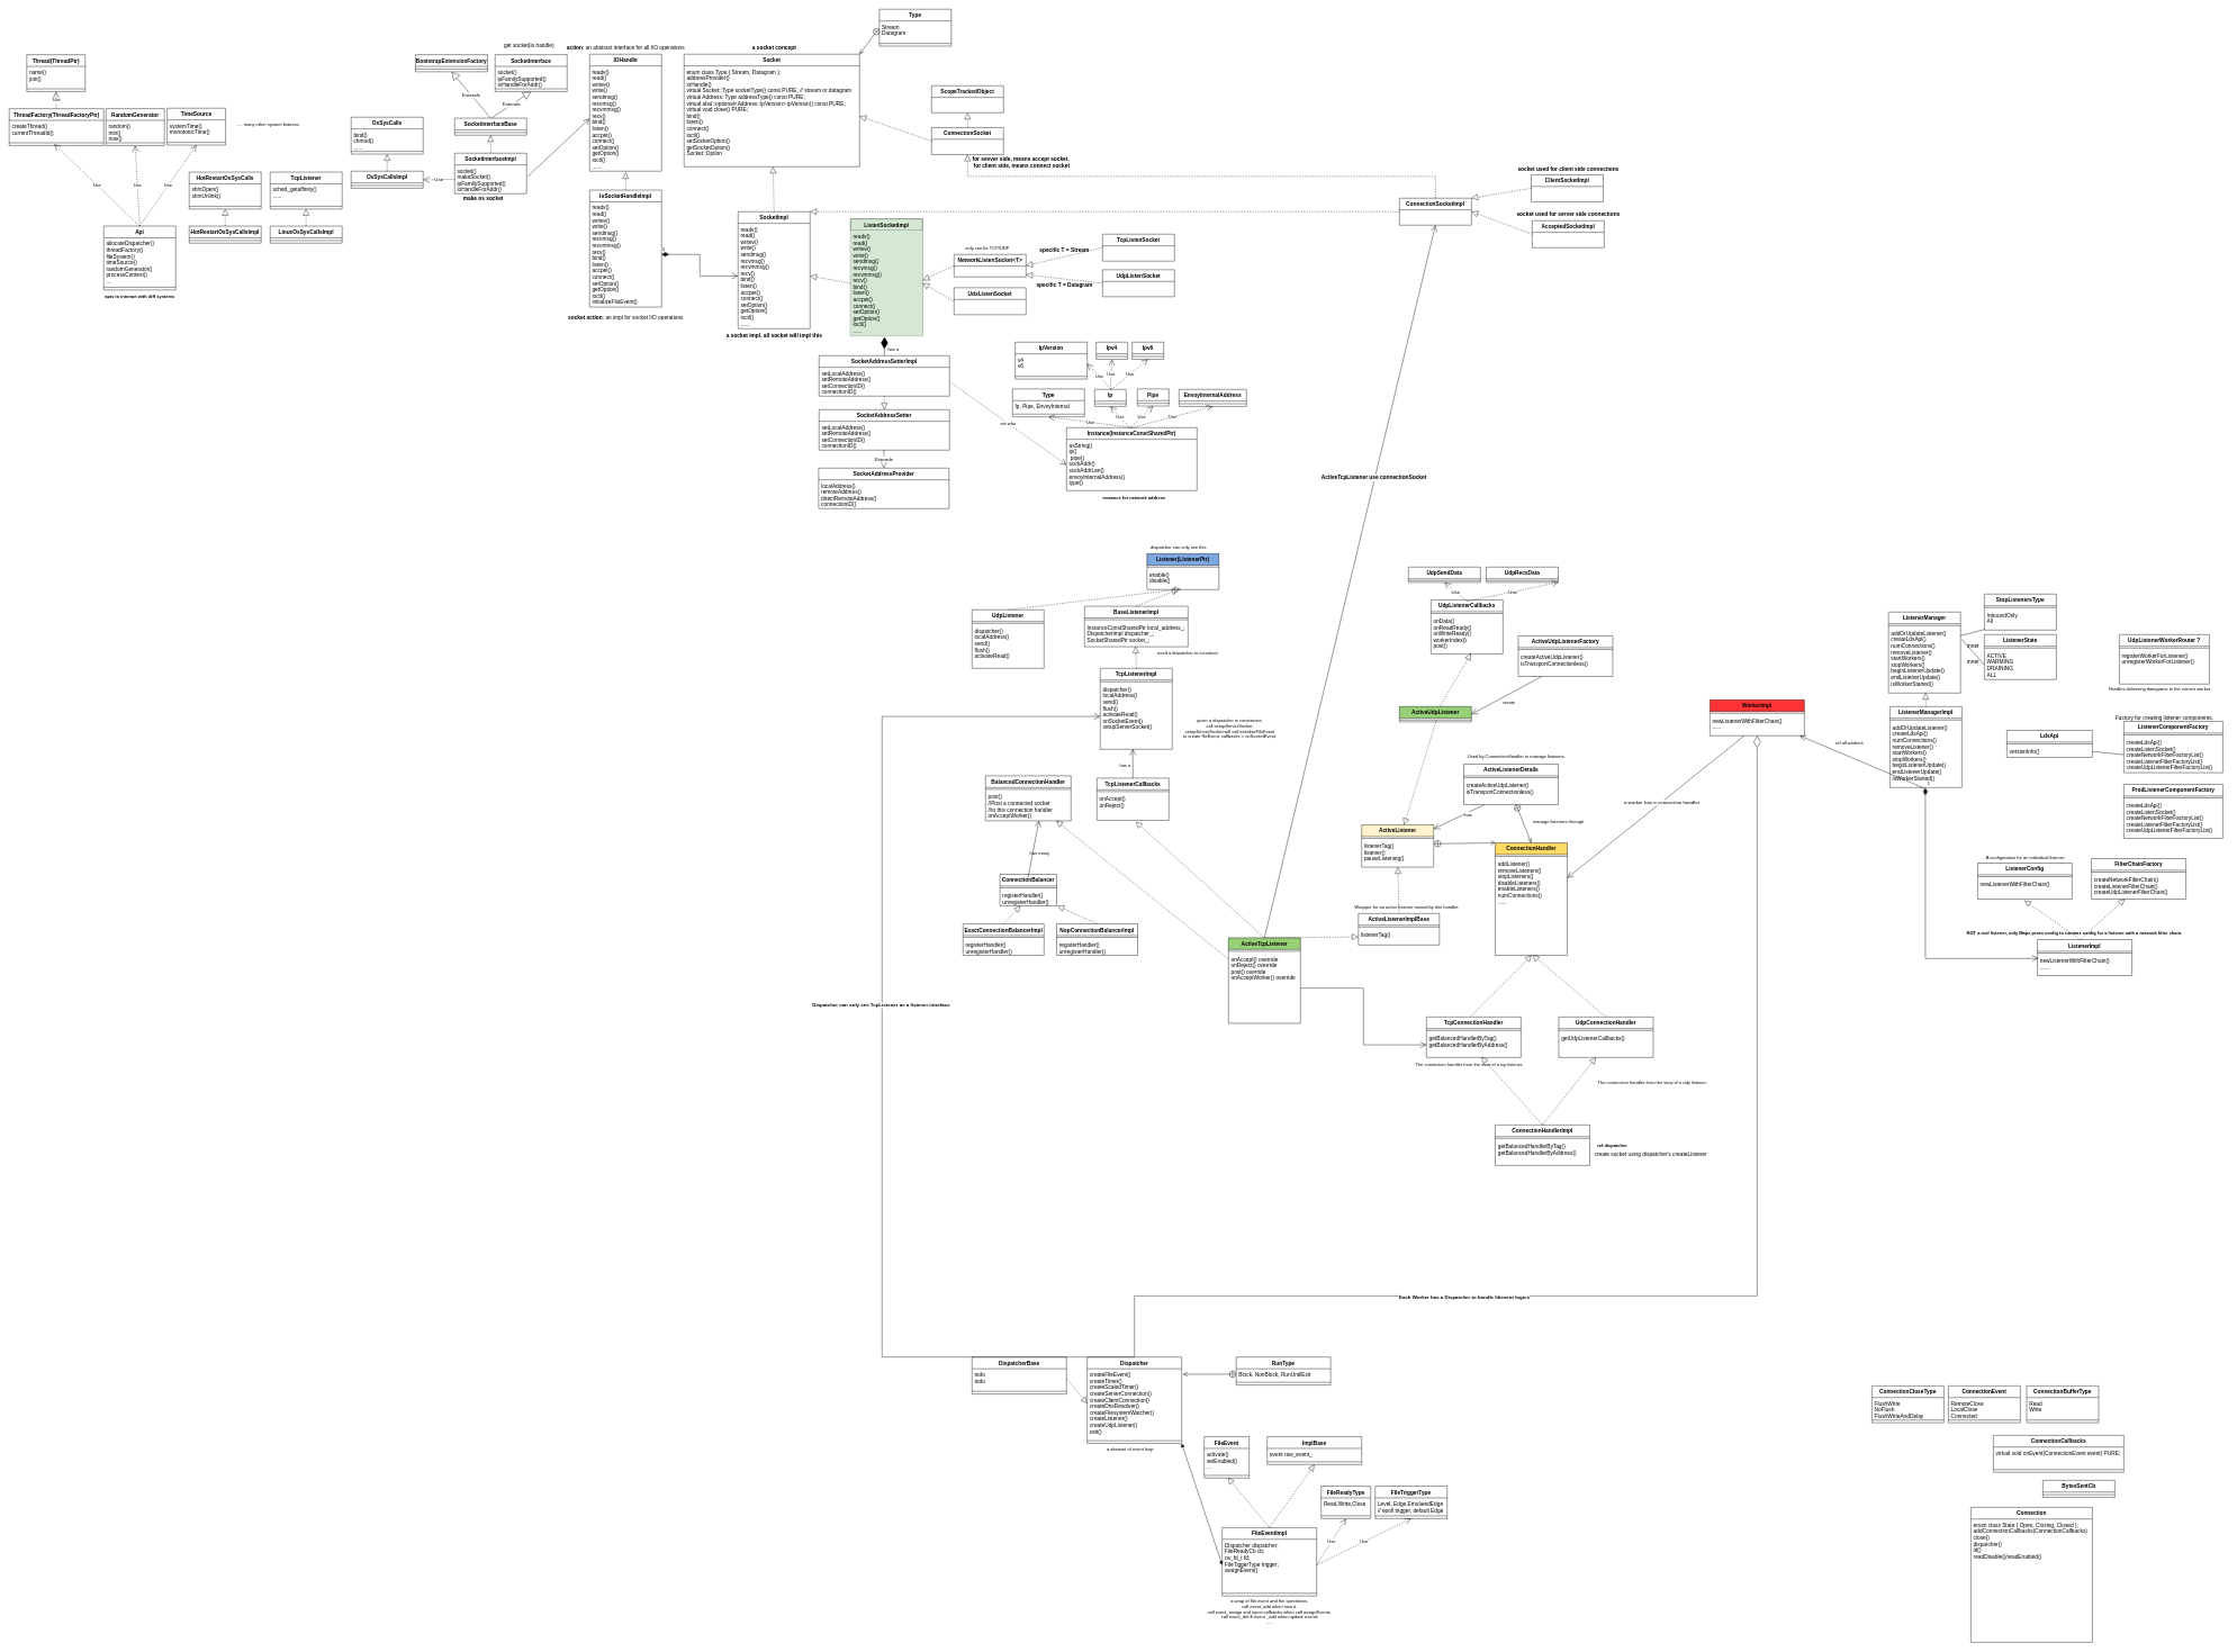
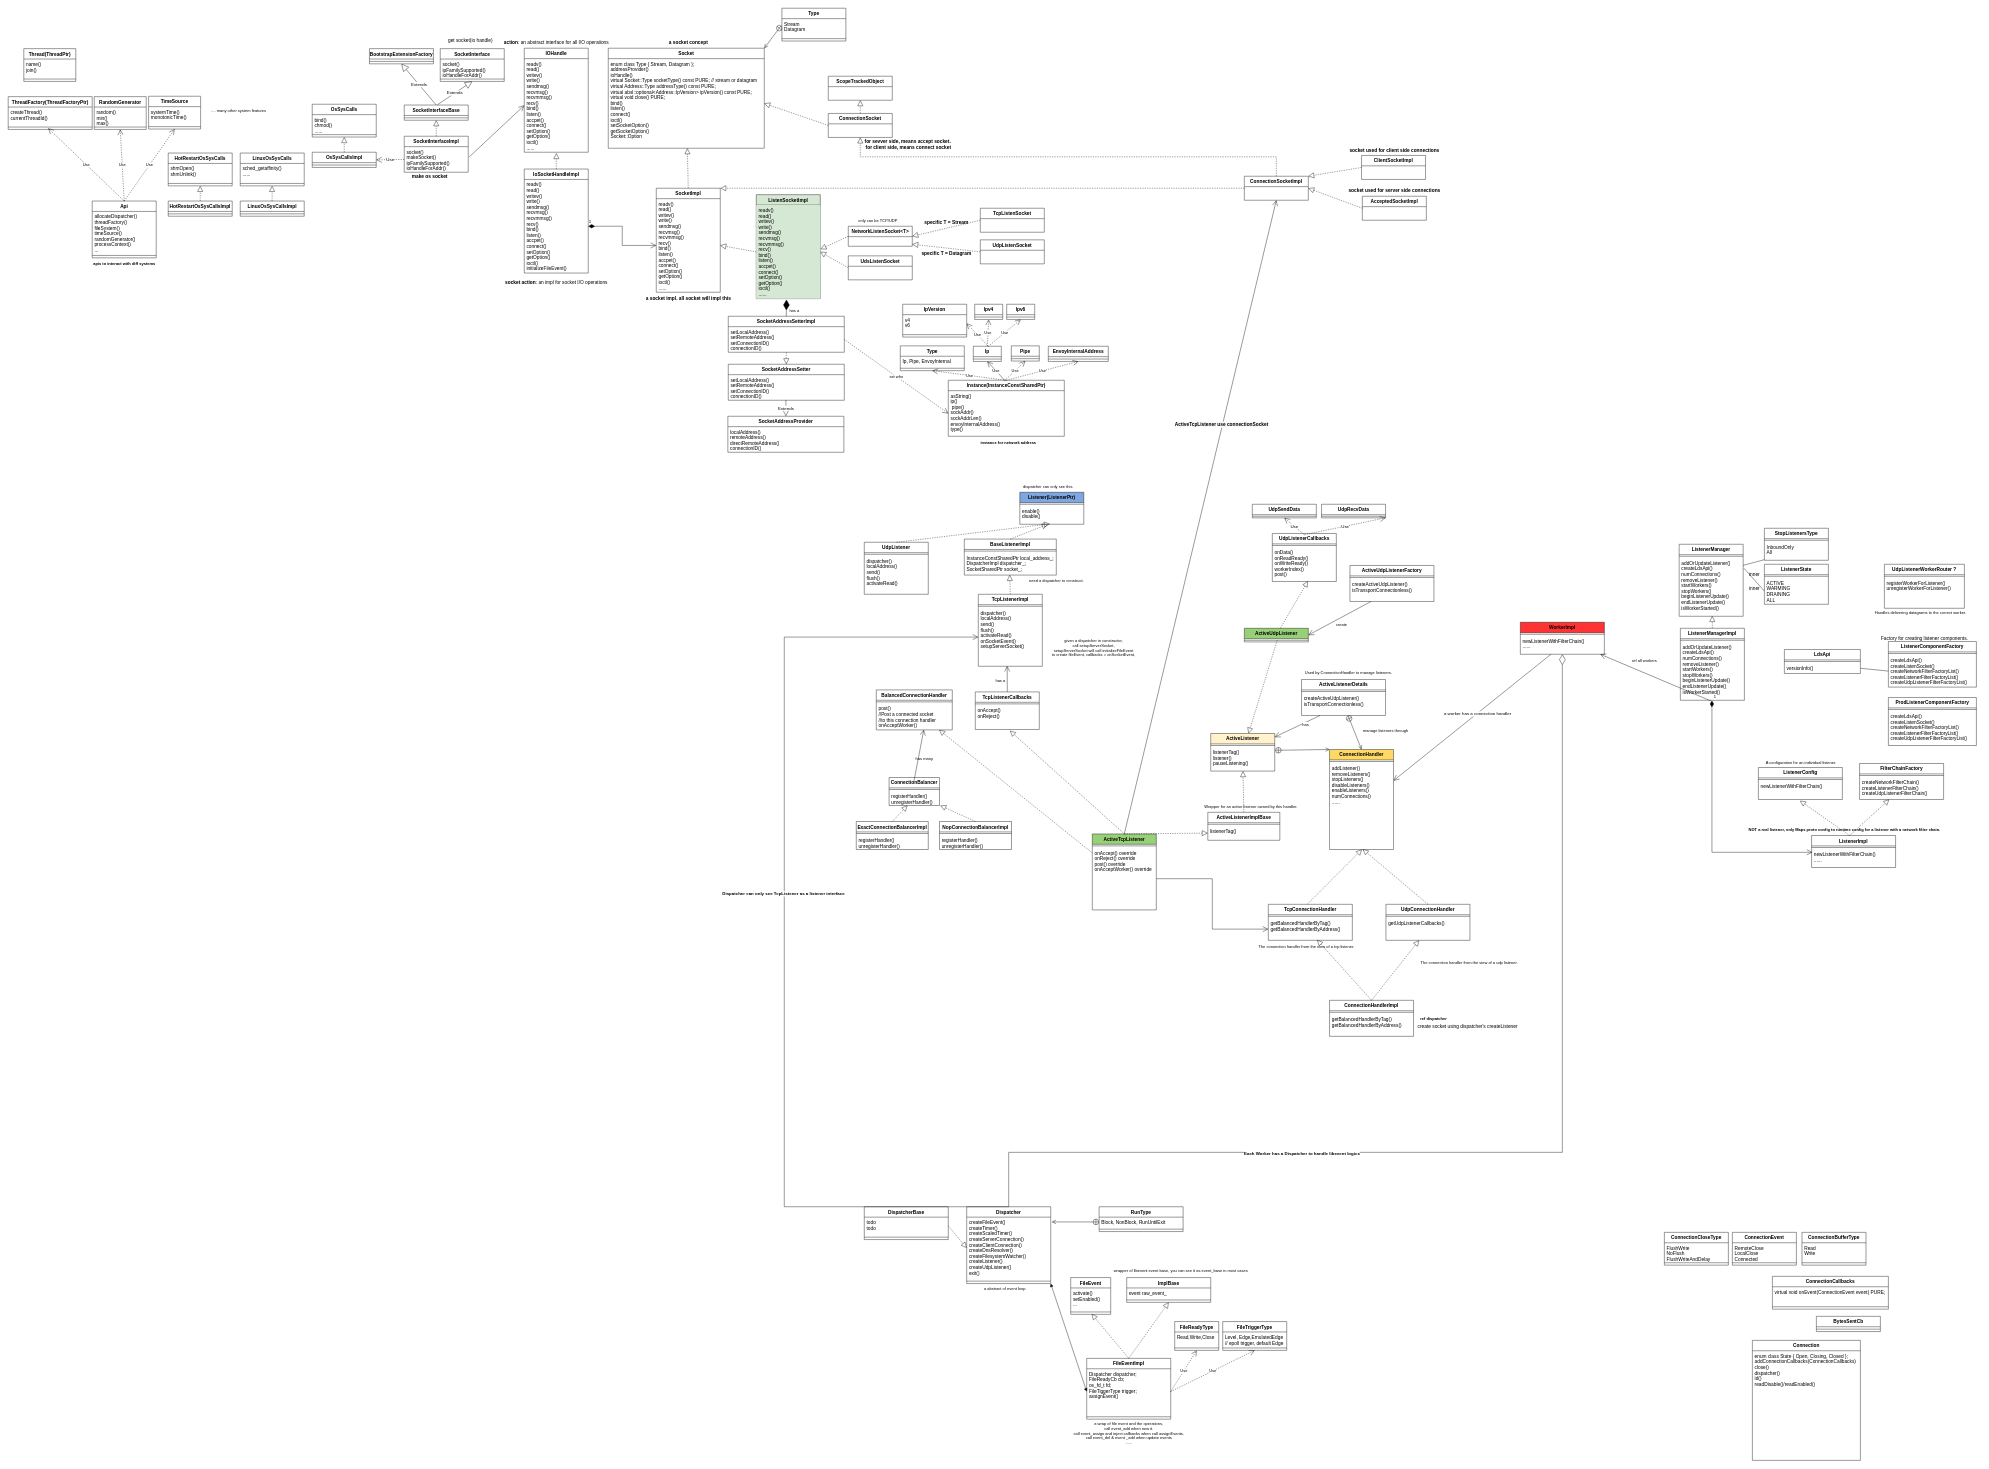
- <mxCell id="195" value="Use" style="endArrow=open;endSize=12;dashed=1;html=1;rounded=0;fontSize=10;entryX=0.5;entryY=1;entryDx=0;entryDy=0;exitX=0.5;exitY=0;exitDx=0;exitDy=0;" parent="1" source="189" target="192" edge="1"><mxGeometry width="160" relative="1" as="geometry"><mxPoint x="270" y="341" as="sourcePoint" /><mxPoint x="430" y="341" as="targetPoint" /></mxGeometry></mxCell>
- <mxCell id="66" value="TcpListener" style="swimlane;fontStyle=1;align=center;verticalAlign=top;childLayout=stackLayout;horizontal=1;startSize=26;horizontalStack=0;resizeParent=1;resizeParentMax=0;resizeLast=0;collapsible=1;marginBottom=0;" parent="1" vertex="1"><mxGeometry x="600" y="382" width="160" height="82" as="geometry" /></mxCell>
+ <mxCell id="66" value="LinuxOsSysCalls" style="swimlane;fontStyle=1;align=center;verticalAlign=top;childLayout=stackLayout;horizontal=1;startSize=26;horizontalStack=0;resizeParent=1;resizeParentMax=0;resizeLast=0;collapsible=1;marginBottom=0;" parent="1" vertex="1"><mxGeometry x="600" y="382" width="160" height="82" as="geometry" /></mxCell>
- <mxCell id="178" value="Use" style="endArrow=open;endSize=12;dashed=1;html=1;rounded=0;fontSize=10;entryX=0.5;entryY=1;entryDx=0;entryDy=0;exitX=0.489;exitY=0.007;exitDx=0;exitDy=0;exitPerimeter=0;" parent="1" source="167" target="2" edge="1"><mxGeometry width="160" relative="1" as="geometry"><mxPoint x="2510" y="945" as="sourcePoint" /><mxPoint x="2340" y="936" as="targetPoint" /></mxGeometry></mxCell>
+ <mxCell id="178" value="Use" style="endArrow=open;endSize=12;dashed=0;html=1;rounded=0;fontSize=10;entryX=0.5;entryY=1;entryDx=0;entryDy=0;exitX=0.489;exitY=0.007;exitDx=0;exitDy=0;exitPerimeter=0;" parent="1" source="167" target="2" edge="1"><mxGeometry width="160" relative="1" as="geometry"><mxPoint x="2510" y="945" as="sourcePoint" /><mxPoint x="2340" y="936" as="targetPoint" /></mxGeometry></mxCell>
+ <mxCell id="227" value="wrapper of libevent event base, you can see it as event_base in most cases" style="text;html=1;align=center;verticalAlign=middle;resizable=0;points=[];autosize=1;strokeColor=none;fillColor=none;fontSize=10;" parent="1" vertex="1"><mxGeometry x="2736" y="3161" width="430" height="30" as="geometry" /></mxCell>
